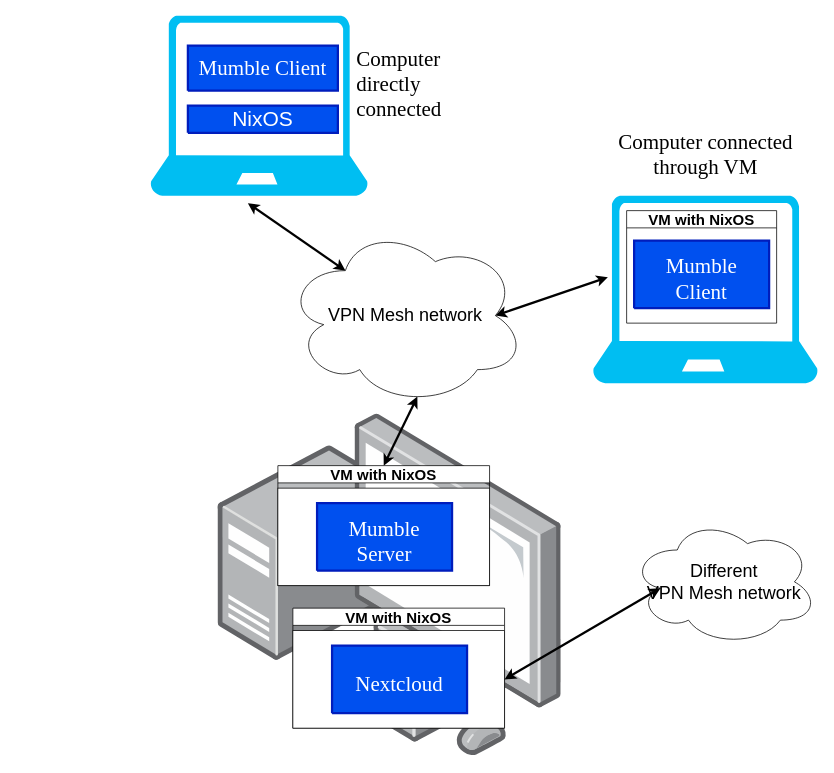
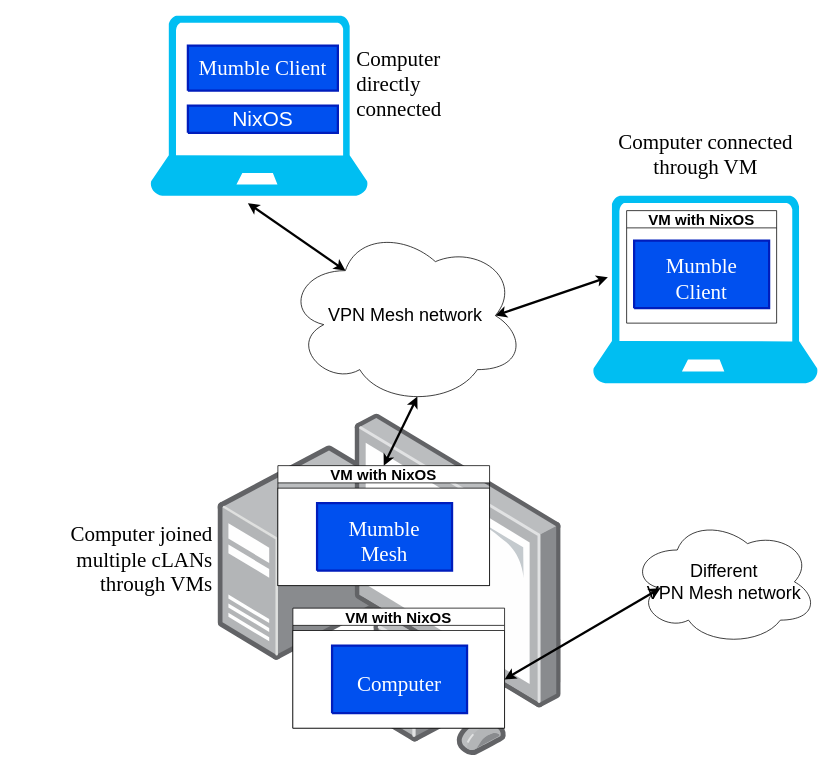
- <mxCell id="32" value="&lt;font data-darkreader-inline-color=&quot;&quot; style=&quot;font-size: 28px; font-family: &amp;quot;calibri&amp;quot;; color: rgb(255, 255, 255); direction: ltr; letter-spacing: 0px; line-height: 120%; opacity: 1; --darkreader-inline-color: #e8e6e3;&quot;&gt;Mumble Server&lt;/font&gt;" style="verticalAlign=middle;align=center;vsdxID=25;fillColor=none;shape=stencil(nZBLDoAgDERP0z3SIyjew0SURgSD+Lu9kMZoXLhwN9O+tukAlrNpJg1SzDH4QW/URgNYgZTkjA4UkwJUgGXng+6DX1zLfmoymdXo17xh5zmRJ6Q42BWCfc2oJfdAr+Yv+AP9Cb7OJ3H/2JG1HNGz/84klThPVCc=);strokeColor=none;labelBackgroundColor=none;rounded=0;html=1;whiteSpace=wrap;" vertex="1" parent="30"><mxGeometry x="8.827" y="27.643" width="162.346" height="47.571" as="geometry" /></mxCell>
+ <mxCell id="32" value="&lt;font data-darkreader-inline-color=&quot;&quot; style=&quot;font-size: 28px; font-family: &amp;quot;calibri&amp;quot;; color: rgb(255, 255, 255); direction: ltr; letter-spacing: 0px; line-height: 120%; opacity: 1; --darkreader-inline-color: #e8e6e3;&quot;&gt;Mumble Mesh&lt;/font&gt;" style="verticalAlign=middle;align=center;vsdxID=25;fillColor=none;shape=stencil(nZBLDoAgDERP0z3SIyjew0SURgSD+Lu9kMZoXLhwN9O+tukAlrNpJg1SzDH4QW/URgNYgZTkjA4UkwJUgGXng+6DX1zLfmoymdXo17xh5zmRJ6Q42BWCfc2oJfdAr+Yv+AP9Cb7OJ3H/2JG1HNGz/84klThPVCc=);strokeColor=none;labelBackgroundColor=none;rounded=0;html=1;whiteSpace=wrap;" vertex="1" parent="30"><mxGeometry x="8.827" y="27.643" width="162.346" height="47.571" as="geometry" /></mxCell>
+ <mxCell id="27" value="&lt;div&gt;&lt;font data-darkreader-inline-color=&quot;&quot; style=&quot;font-size: 28px; font-family: &amp;quot;calibri&amp;quot;; color: rgb(0, 0, 0); direction: ltr; letter-spacing: 0px; line-height: 120%; opacity: 1; --darkreader-inline-color: #e8e6e3;&quot;&gt;Computer joined multiple cLANs&lt;/font&gt;&lt;/div&gt;&lt;div&gt;&lt;font data-darkreader-inline-color=&quot;&quot; style=&quot;font-size: 28px; font-family: &amp;quot;calibri&amp;quot;; color: rgb(0, 0, 0); direction: ltr; letter-spacing: 0px; line-height: 120%; opacity: 1; --darkreader-inline-color: #e8e6e3;&quot;&gt;&amp;nbsp;through VMs&lt;/font&gt;&lt;/div&gt;" style="verticalAlign=middle;align=right;vsdxID=28;fillColor=none;gradientColor=none;shape=stencil(nZBLDoAgDERP0z3SIyjew0SURgSD+Lu9kMZoXLhwN9O+tukAlrNpJg1SzDH4QW/URgNYgZTkjA4UkwJUgGXng+6DX1zLfmoymdXo17xh5zmRJ6Q42BWCfc2oJfdAr+Yv+AP9Cb7OJ3H/2JG1HNGz/84klThPVCc=);strokeColor=none;labelBackgroundColor=none;rounded=0;html=1;whiteSpace=wrap;" vertex="1" parent="1"><mxGeometry x="20" y="680" width="265" height="130" as="geometry" /></mxCell>
- <mxCell id="24" value="&lt;font data-darkreader-inline-color=&quot;&quot; style=&quot;font-size: 28px; font-family: &amp;quot;calibri&amp;quot;; color: rgb(255, 255, 255); direction: ltr; letter-spacing: 0px; line-height: 120%; opacity: 1; --darkreader-inline-color: #e8e6e3;&quot;&gt;Nextcloud&lt;/font&gt;&lt;font data-darkreader-inline-color=&quot;&quot; style=&quot;font-size: 28px; font-family: &amp;quot;calibri&amp;quot;; color: rgb(255, 255, 255); direction: ltr; letter-spacing: 0px; line-height: 120%; opacity: 1; --darkreader-inline-color: #e8e6e3;&quot;&gt;&lt;/font&gt;" style="verticalAlign=middle;align=center;vsdxID=25;fillColor=none;shape=stencil(nZBLDoAgDERP0z3SIyjew0SURgSD+Lu9kMZoXLhwN9O+tukAlrNpJg1SzDH4QW/URgNYgZTkjA4UkwJUgGXng+6DX1zLfmoymdXo17xh5zmRJ6Q42BWCfc2oJfdAr+Yv+AP9Cb7OJ3H/2JG1HNGz/84klThPVCc=);strokeColor=none;labelBackgroundColor=none;rounded=0;html=1;whiteSpace=wrap;" vertex="1" parent="22"><mxGeometry x="8.827" y="27.643" width="162.346" height="47.571" as="geometry" /></mxCell>
+ <mxCell id="24" value="&lt;font data-darkreader-inline-color=&quot;&quot; style=&quot;font-size: 28px; font-family: &amp;quot;calibri&amp;quot;; color: rgb(255, 255, 255); direction: ltr; letter-spacing: 0px; line-height: 120%; opacity: 1; --darkreader-inline-color: #e8e6e3;&quot;&gt;Computer&lt;/font&gt;&lt;font data-darkreader-inline-color=&quot;&quot; style=&quot;font-size: 28px; font-family: &amp;quot;calibri&amp;quot;; color: rgb(255, 255, 255); direction: ltr; letter-spacing: 0px; line-height: 120%; opacity: 1; --darkreader-inline-color: #e8e6e3;&quot;&gt;&lt;/font&gt;" style="verticalAlign=middle;align=center;vsdxID=25;fillColor=none;shape=stencil(nZBLDoAgDERP0z3SIyjew0SURgSD+Lu9kMZoXLhwN9O+tukAlrNpJg1SzDH4QW/URgNYgZTkjA4UkwJUgGXng+6DX1zLfmoymdXo17xh5zmRJ6Q42BWCfc2oJfdAr+Yv+AP9Cb7OJ3H/2JG1HNGz/84klThPVCc=);strokeColor=none;labelBackgroundColor=none;rounded=0;html=1;whiteSpace=wrap;" vertex="1" parent="22"><mxGeometry x="8.827" y="27.643" width="162.346" height="47.571" as="geometry" /></mxCell>
